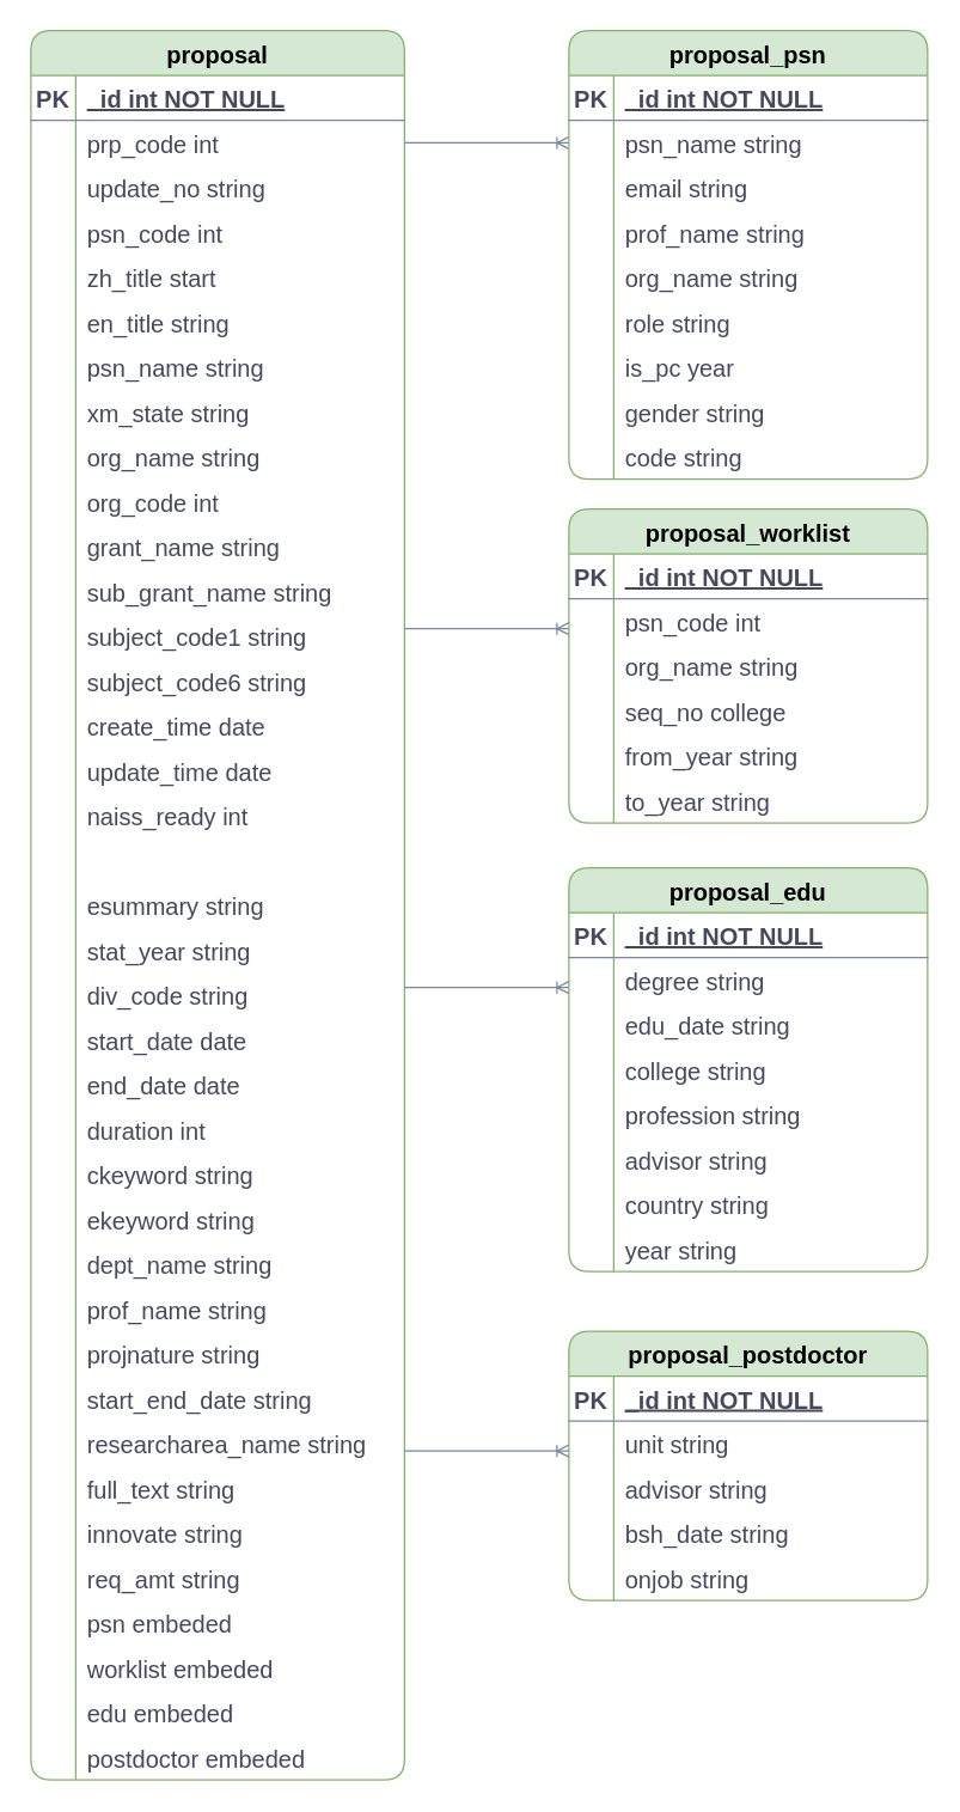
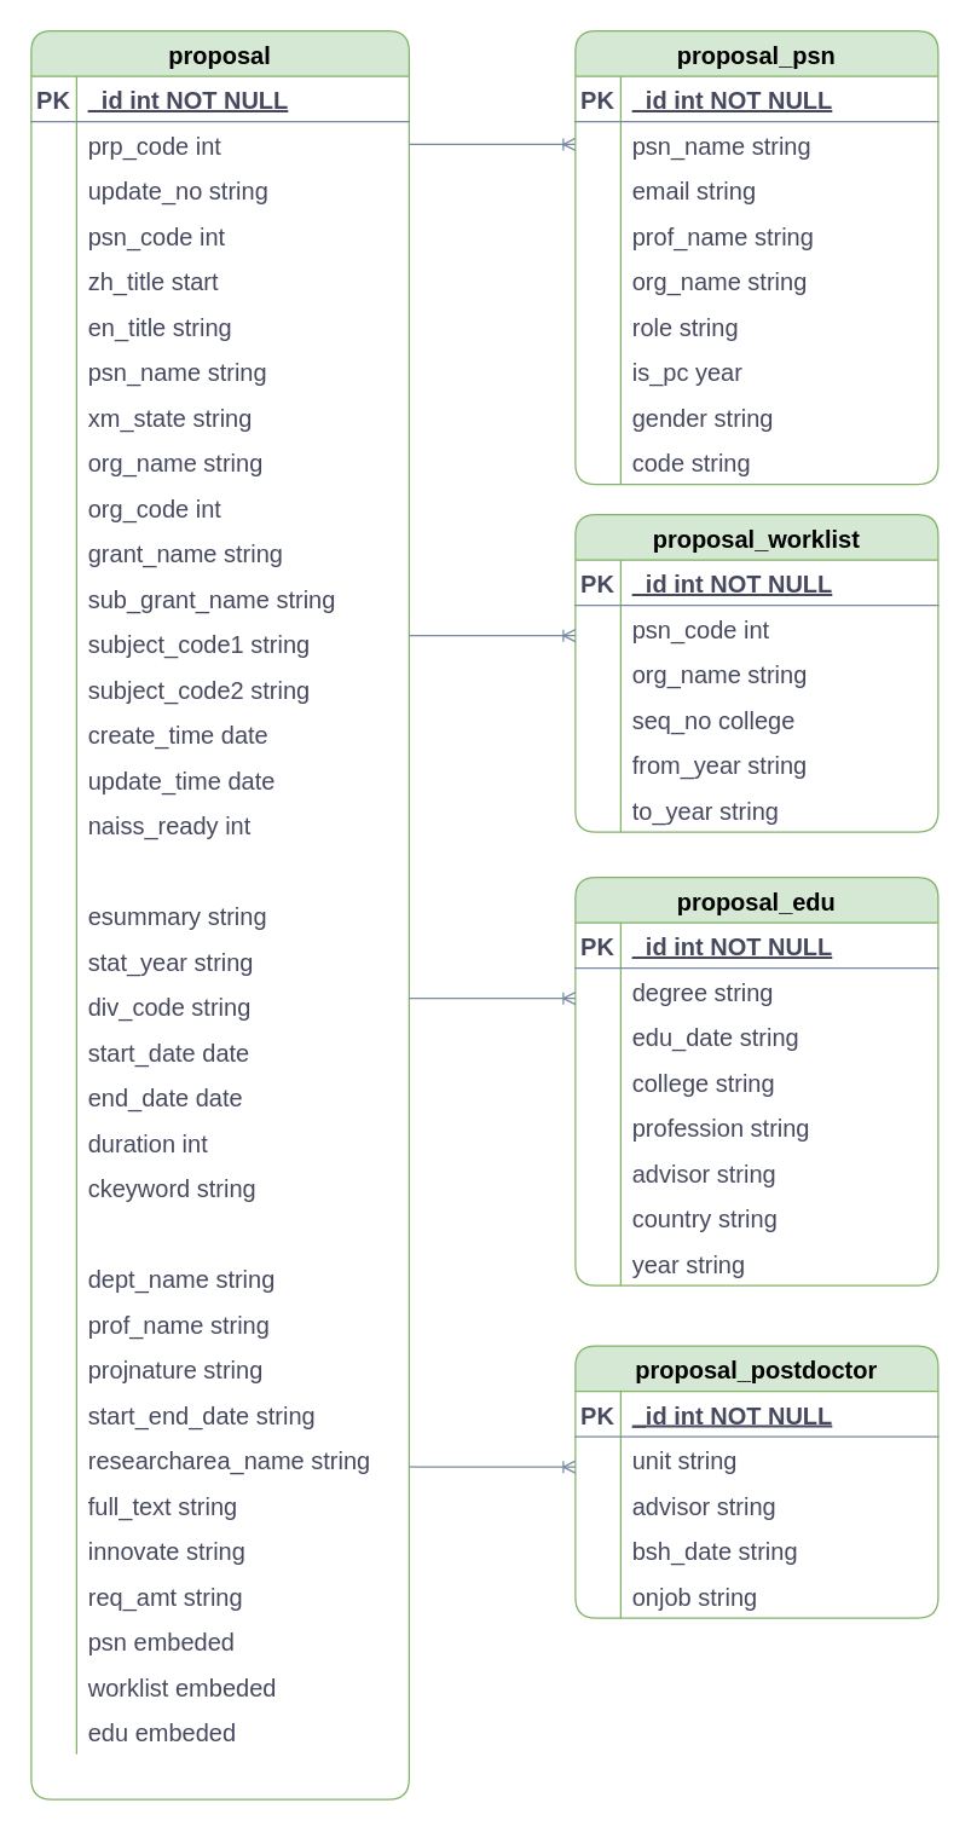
- <mxCell id="44" value="subject_code6 string" style="shape=partialRectangle;overflow=hidden;connectable=0;fillColor=none;top=0;left=0;bottom=0;right=0;align=left;spacingLeft=6;rounded=1;strokeColor=#788AA3;fontColor=#46495D;fontSize=16;" vertex="1" parent="42"><mxGeometry x="30" width="220" height="30" as="geometry"><mxRectangle width="220" height="30" as="alternateBounds" /></mxGeometry></mxCell>
+ <mxCell id="44" value="subject_code2 string" style="shape=partialRectangle;overflow=hidden;connectable=0;fillColor=none;top=0;left=0;bottom=0;right=0;align=left;spacingLeft=6;rounded=1;strokeColor=#788AA3;fontColor=#46495D;fontSize=16;" vertex="1" parent="42"><mxGeometry x="30" width="220" height="30" as="geometry"><mxRectangle width="220" height="30" as="alternateBounds" /></mxGeometry></mxCell>
- <mxCell id="79" value="ekeyword string" style="shape=partialRectangle;overflow=hidden;connectable=0;fillColor=none;top=0;left=0;bottom=0;right=0;align=left;spacingLeft=6;rounded=1;strokeColor=#788AA3;fontColor=#46495D;fontSize=16;" vertex="1" parent="77"><mxGeometry x="30" width="220" height="30" as="geometry"><mxRectangle width="220" height="30" as="alternateBounds" /></mxGeometry></mxCell>
- <mxCell id="115" value="postdoctor embeded" style="shape=partialRectangle;overflow=hidden;connectable=0;fillColor=none;top=0;left=0;bottom=0;right=0;align=left;spacingLeft=6;rounded=1;strokeColor=#788AA3;fontColor=#46495D;fontSize=16;" vertex="1" parent="113"><mxGeometry x="30" width="220" height="30" as="geometry"><mxRectangle width="220" height="30" as="alternateBounds" /></mxGeometry></mxCell>
